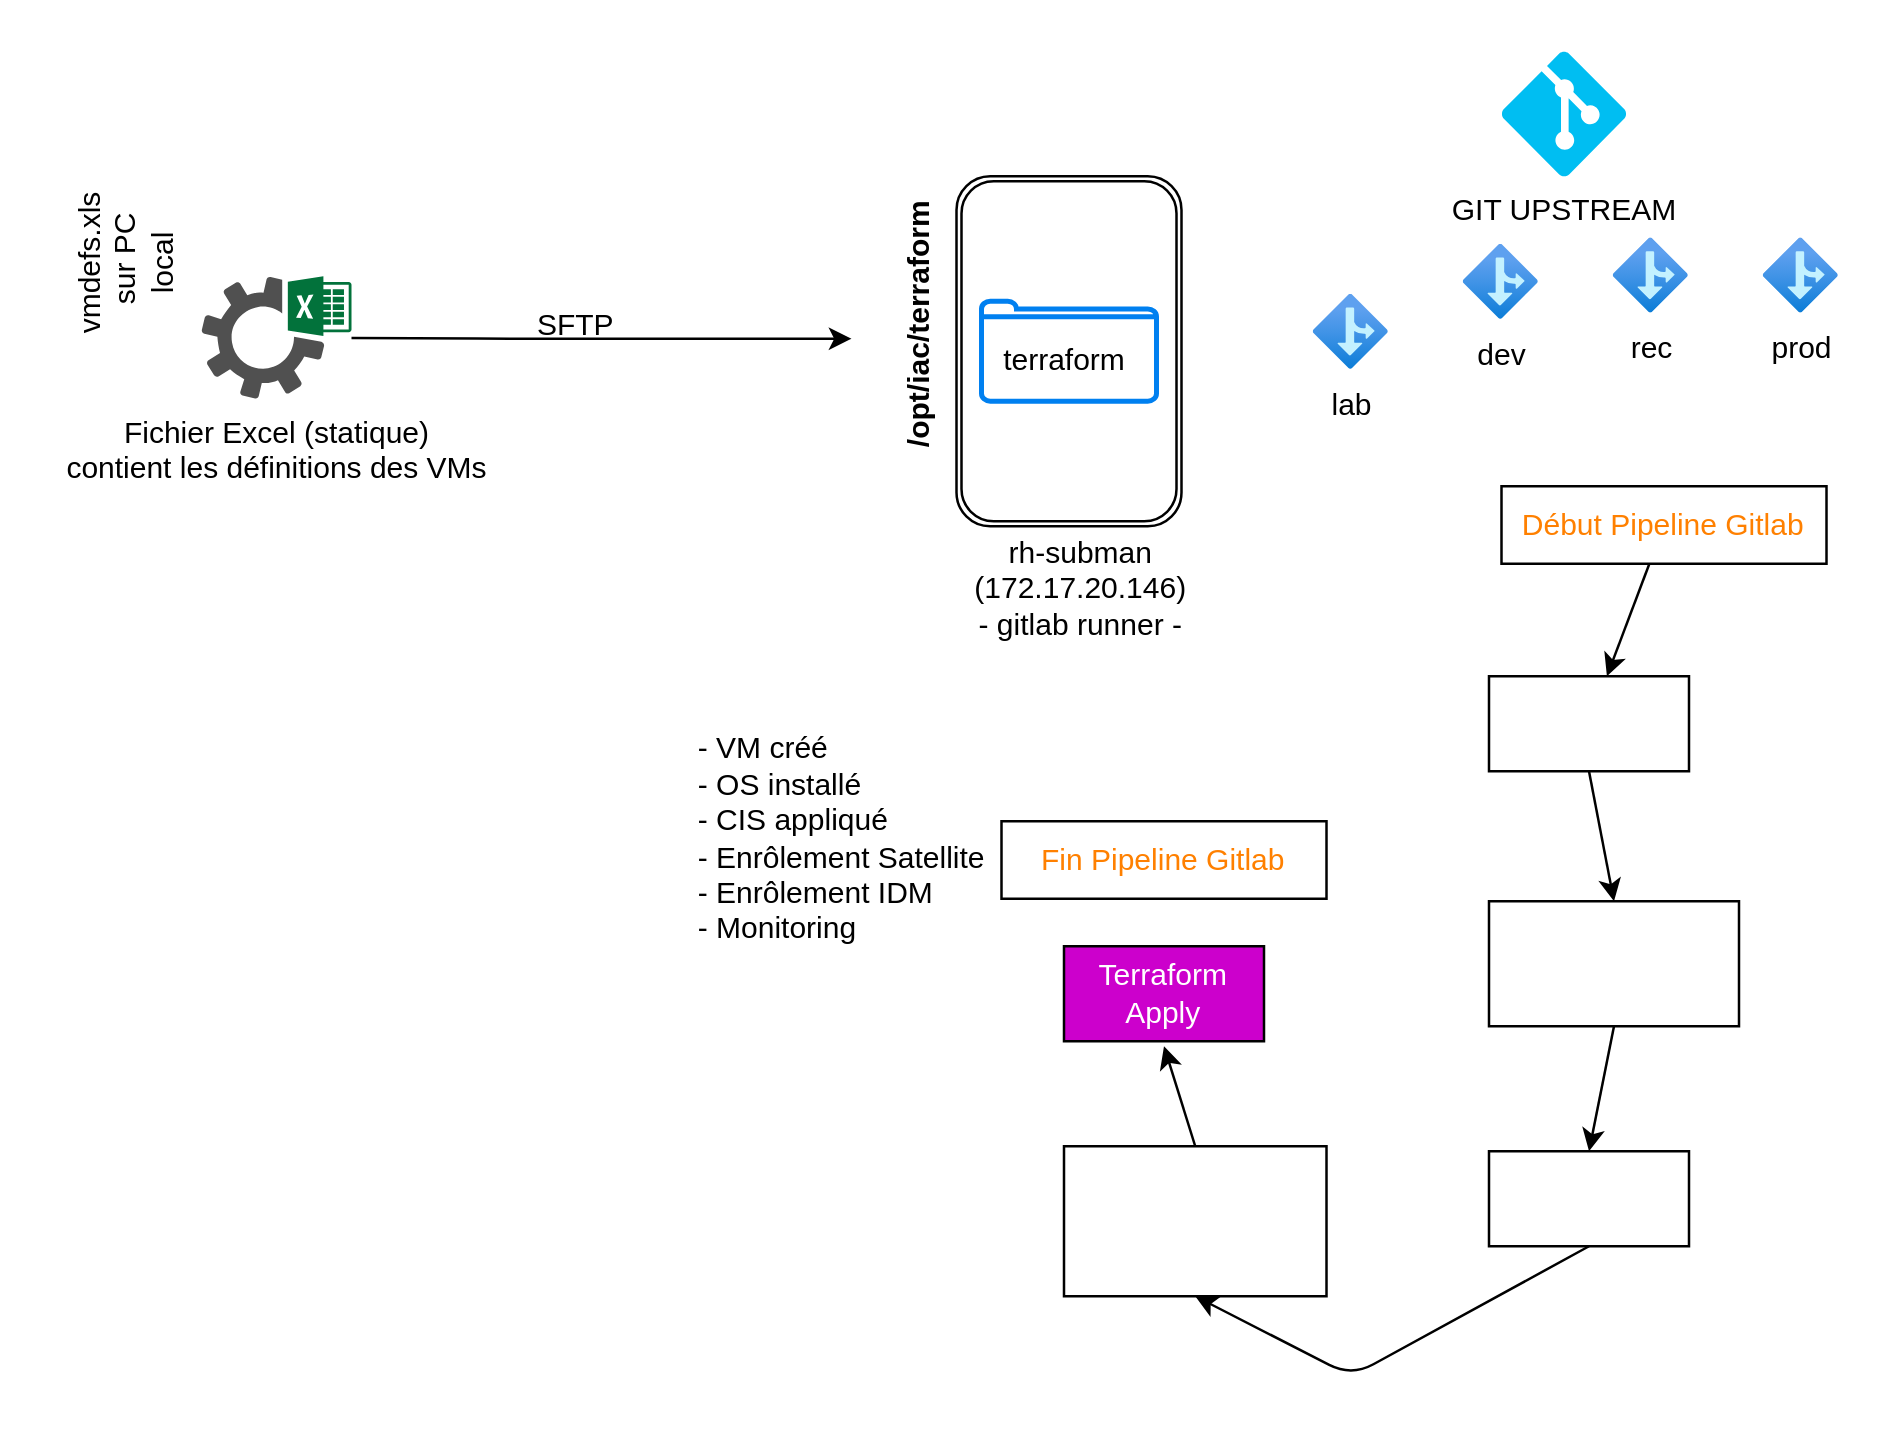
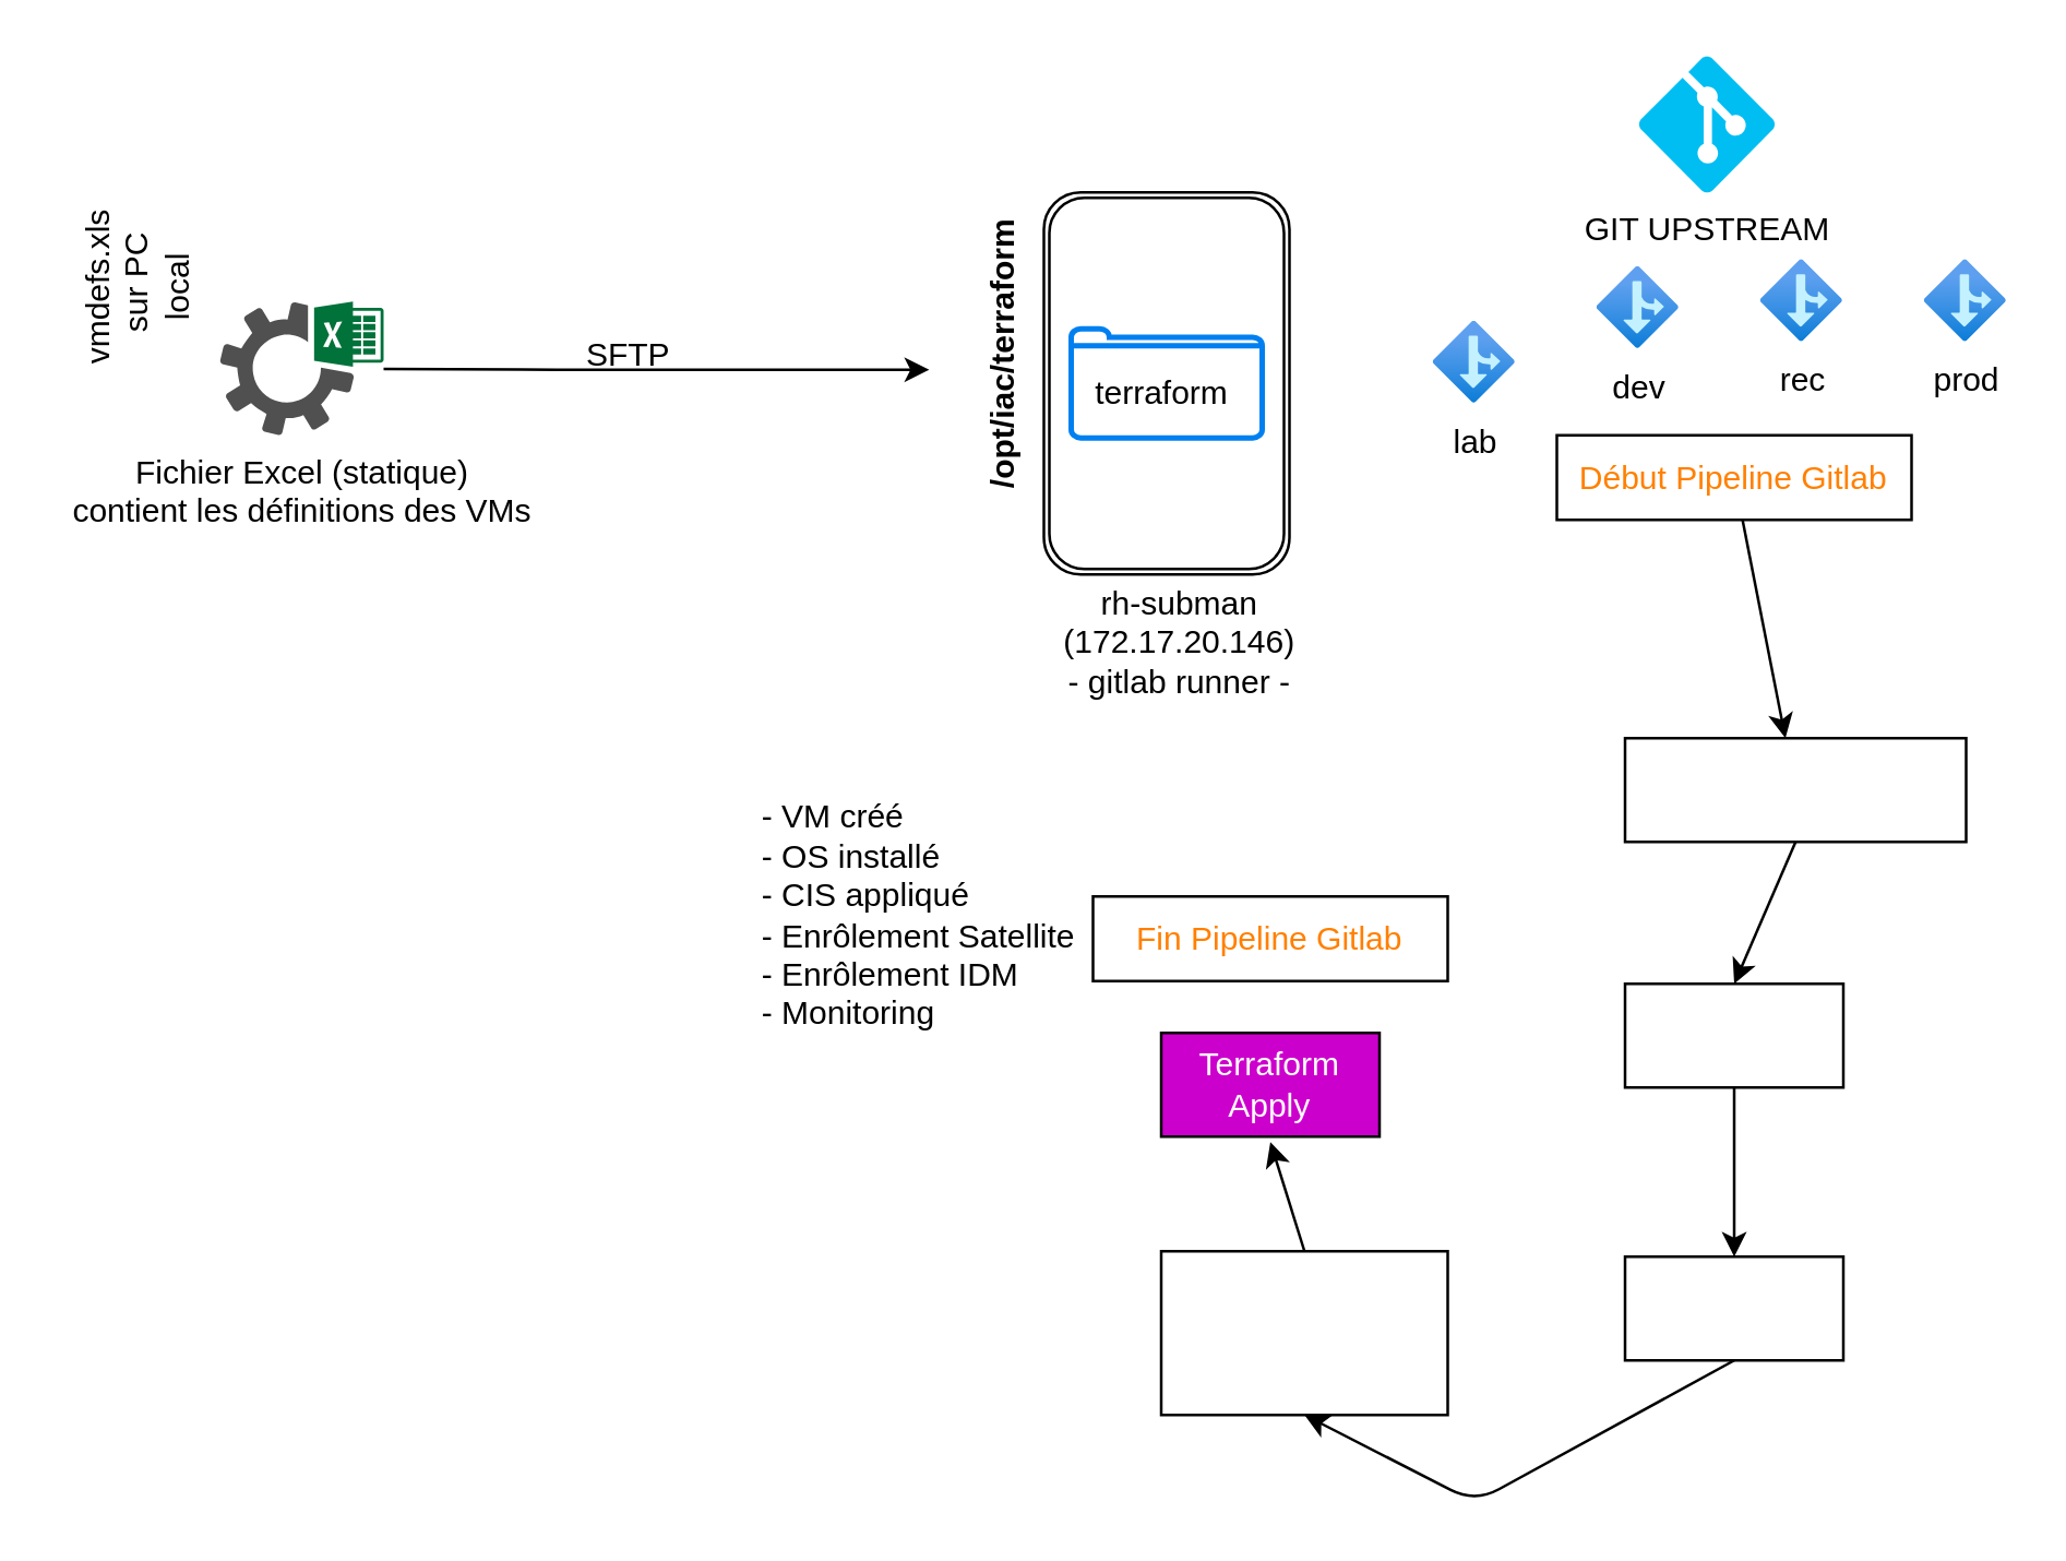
- <mxCell id="7" value="Début Pipeline Gitlab" style="text;strokeColor=default;align=center;fillColor=none;html=1;verticalAlign=middle;whiteSpace=wrap;rounded=0;fontColor=#FF8000;" parent="1" vertex="1"><mxGeometry x="600" y="194" width="130" height="31" as="geometry" /></mxCell>
+ <mxCell id="7" value="Début Pipeline Gitlab" style="text;strokeColor=default;align=center;fillColor=none;html=1;verticalAlign=middle;whiteSpace=wrap;rounded=0;fontColor=#FF8000;" parent="1" vertex="1"><mxGeometry x="570" y="159" width="130" height="31" as="geometry" /></mxCell>
- <mxCell id="9" value="&lt;font color=&quot;#ffffff&quot;&gt;Conversion&amp;nbsp;&lt;br&gt;XLS -&amp;gt; CSV&lt;br&gt;&lt;/font&gt;" style="text;strokeColor=default;align=center;fillColor=default;html=1;verticalAlign=middle;whiteSpace=wrap;rounded=0;fontColor=#FF8000;" parent="1" vertex="1"><mxGeometry x="595" y="270" width="80" height="38" as="geometry" /></mxCell>
+ <mxCell id="9" value="&lt;font color=&quot;#ffffff&quot;&gt;Conversion&amp;nbsp;&lt;br&gt;XLS -&amp;gt; CSV&lt;br&gt;&lt;/font&gt;" style="text;strokeColor=default;align=center;fillColor=default;html=1;verticalAlign=middle;whiteSpace=wrap;rounded=0;fontColor=#FF8000;" parent="1" vertex="1"><mxGeometry x="595" y="270" width="125" height="38" as="geometry" /></mxCell>
- <mxCell id="11" value="&lt;font color=&quot;#ffffff&quot;&gt;Conversion&amp;nbsp;&lt;br&gt;CSV -&amp;gt; YML&lt;br&gt;&lt;/font&gt;" style="text;strokeColor=default;align=center;fillColor=default;html=1;verticalAlign=middle;whiteSpace=wrap;rounded=0;fontColor=#FF8000;" parent="1" vertex="1"><mxGeometry x="595" y="360" width="100" height="50" as="geometry" /></mxCell>
+ <mxCell id="11" value="&lt;font color=&quot;#ffffff&quot;&gt;Conversion&amp;nbsp;&lt;br&gt;CSV -&amp;gt; YML&lt;br&gt;&lt;/font&gt;" style="text;strokeColor=default;align=center;fillColor=default;html=1;verticalAlign=middle;whiteSpace=wrap;rounded=0;fontColor=#FF8000;" parent="1" vertex="1"><mxGeometry x="595" y="360" width="80" height="38" as="geometry" /></mxCell>
